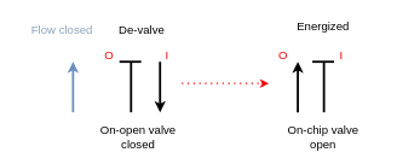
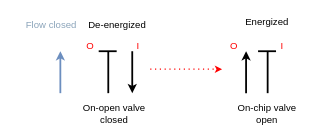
- <mxCell id="9" value="De-valve" style="text;html=1;strokeColor=none;fillColor=none;align=center;verticalAlign=middle;whiteSpace=wrap;rounded=0;fontSize=16;" vertex="1" parent="1"><mxGeometry x="130" y="25" width="130" height="30" as="geometry" /></mxCell>
+ <mxCell id="9" value="De-energized" style="text;html=1;strokeColor=none;fillColor=none;align=center;verticalAlign=middle;whiteSpace=wrap;rounded=0;fontSize=16;" vertex="1" parent="1"><mxGeometry x="130" y="25" width="130" height="30" as="geometry" /></mxCell>
